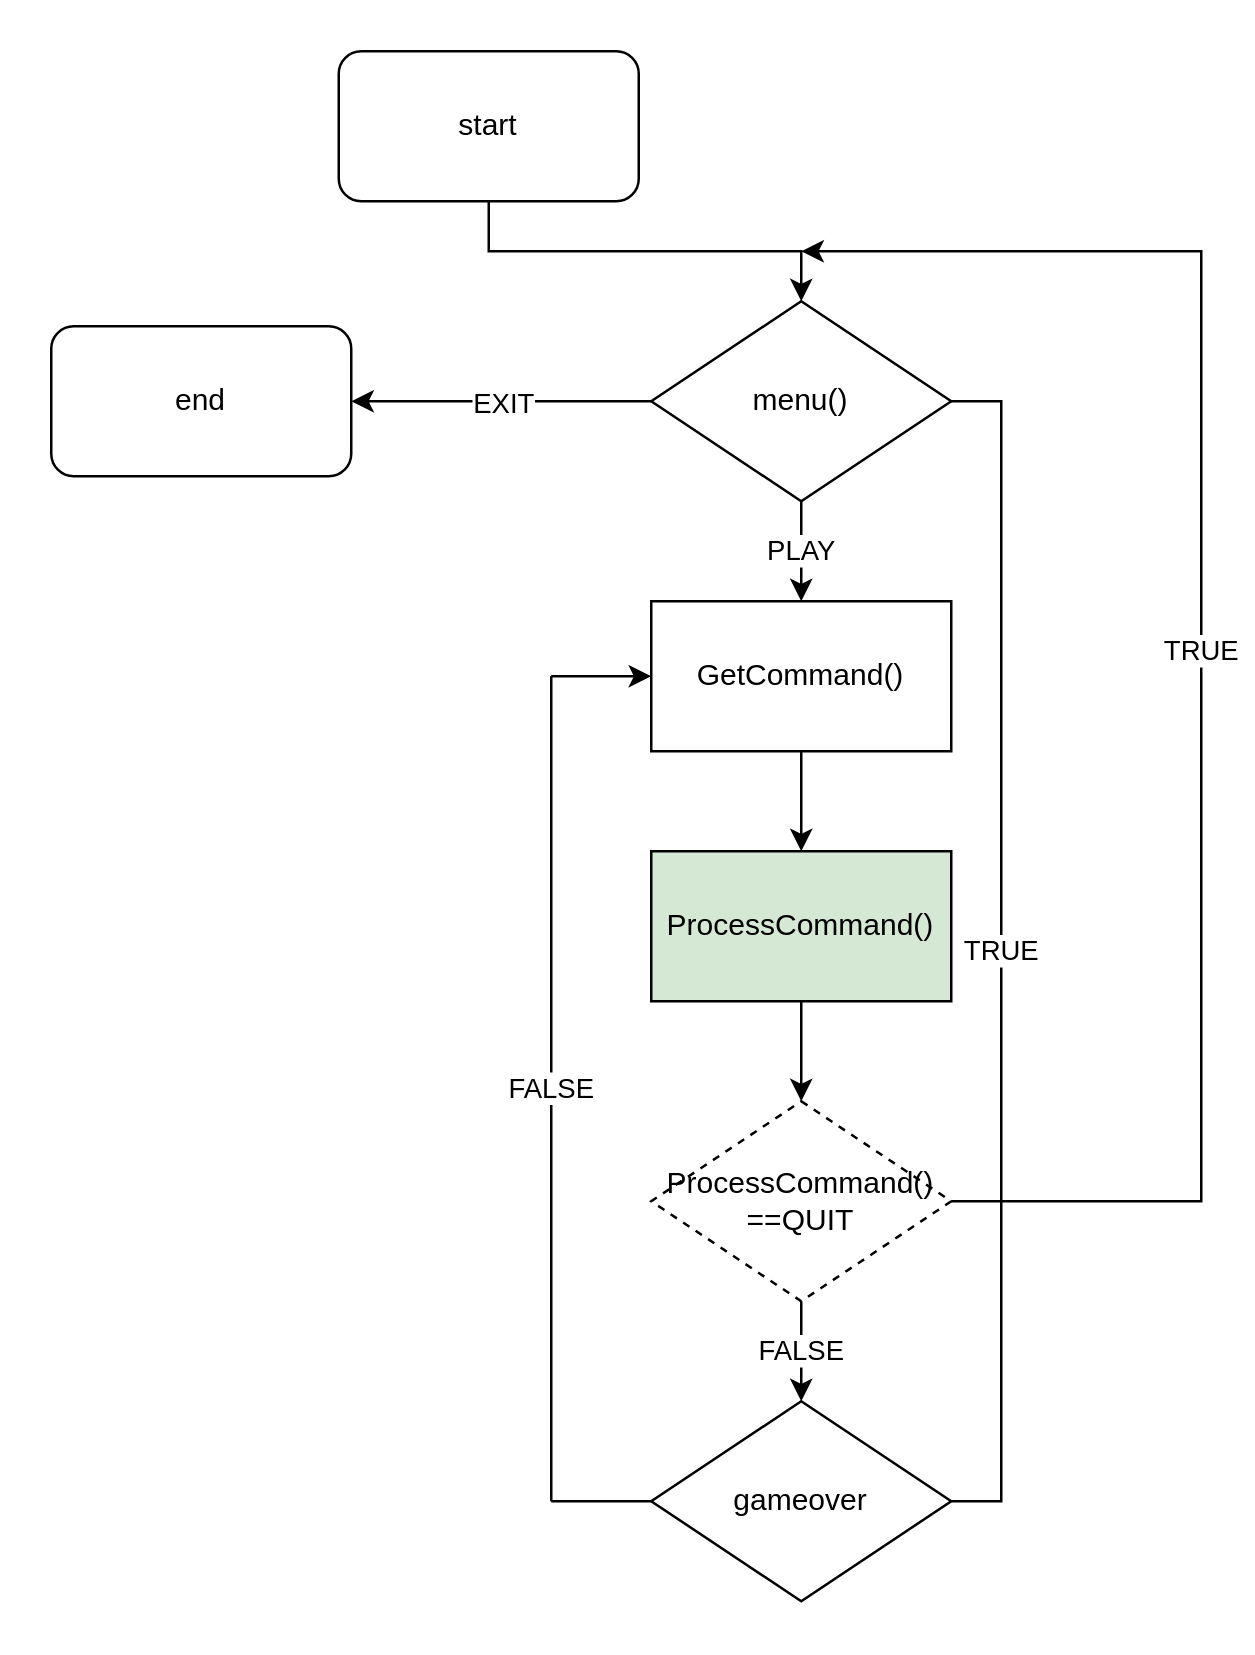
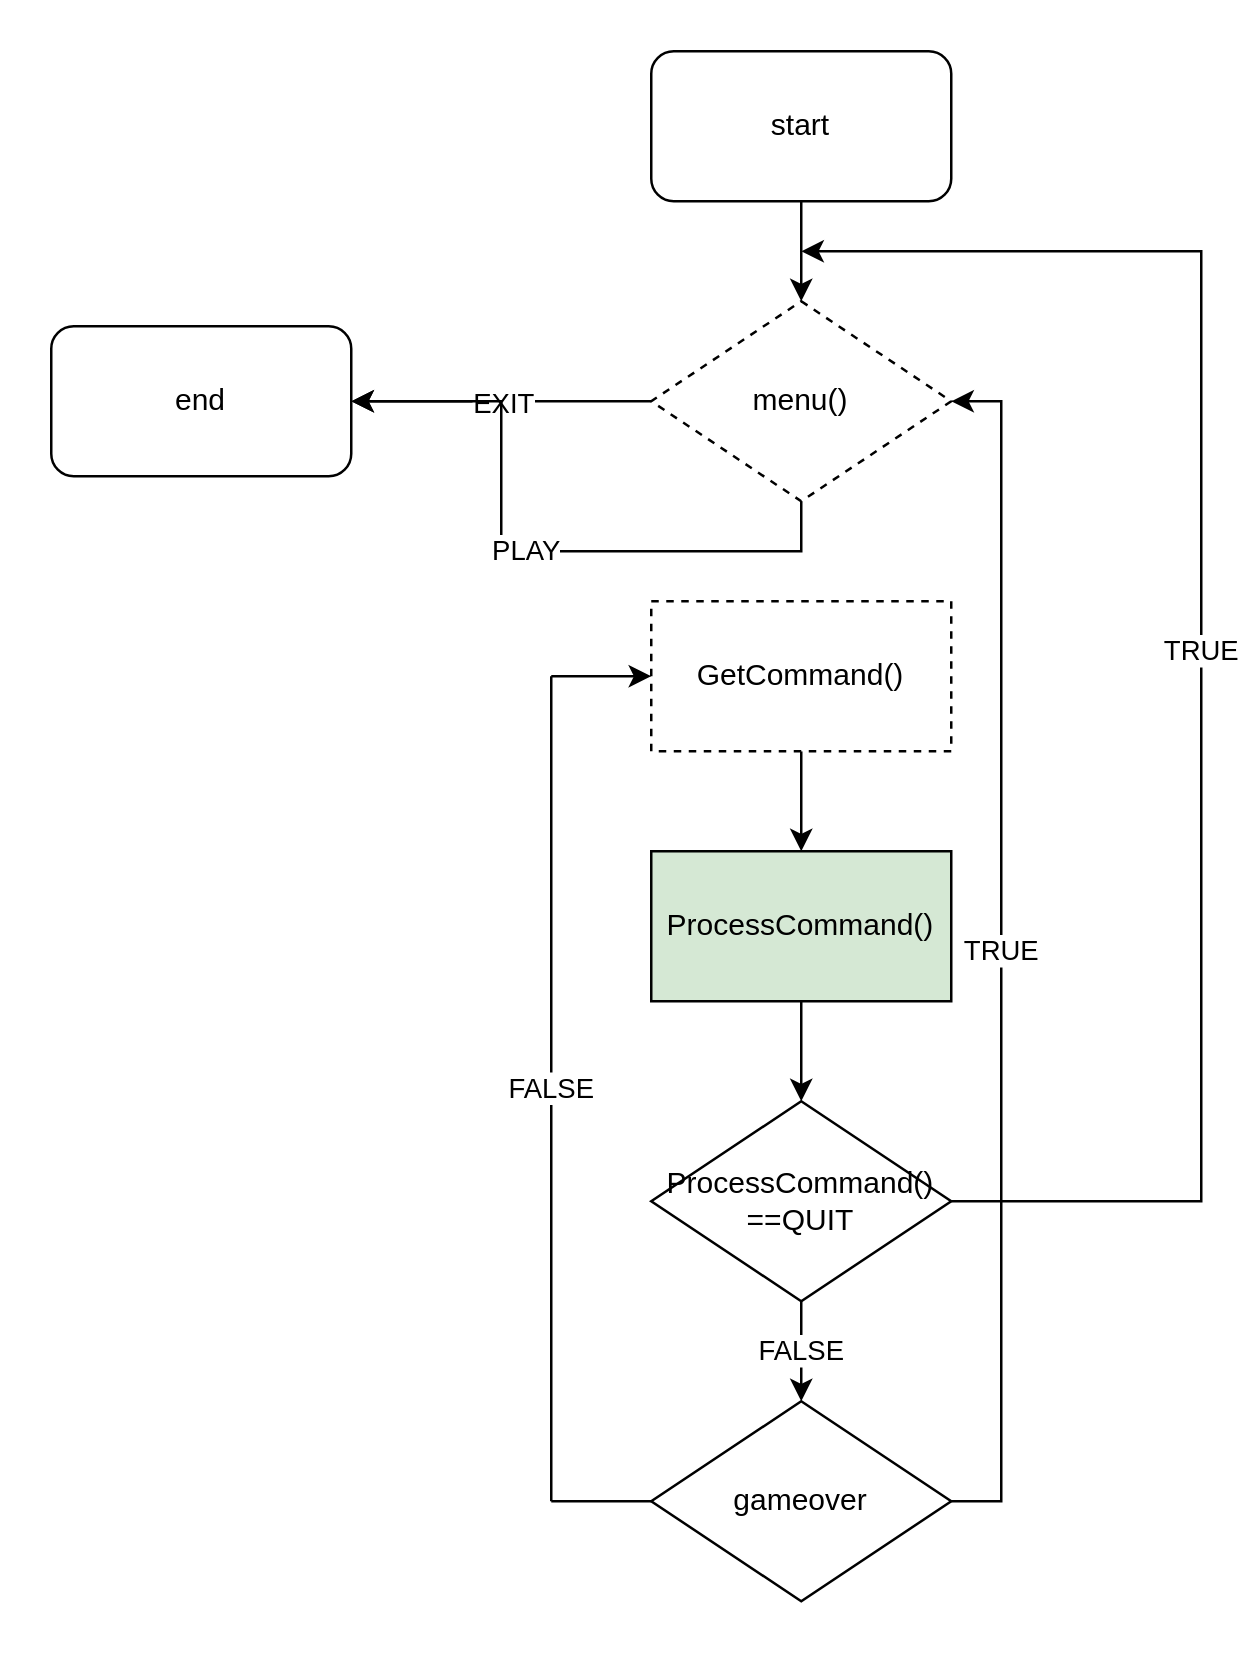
- <mxCell id="4" value="start" style="rounded=1;whiteSpace=wrap;html=1;" vertex="1" parent="1"><mxGeometry x="135" y="20" width="120" height="60" as="geometry" /></mxCell>
+ <mxCell id="4" value="start" style="rounded=1;whiteSpace=wrap;html=1;" vertex="1" parent="1"><mxGeometry x="260" y="20" width="120" height="60" as="geometry" /></mxCell>
- <mxCell id="7" value="menu()" style="rhombus;whiteSpace=wrap;html=1;" vertex="1" parent="1"><mxGeometry x="260" y="120" width="120" height="80" as="geometry" /></mxCell>
+ <mxCell id="7" value="menu()" style="rhombus;whiteSpace=wrap;html=1;dashed=1;" vertex="1" parent="1"><mxGeometry x="260" y="120" width="120" height="80" as="geometry" /></mxCell>
- <mxCell id="16" value="TRUE" style="edgeStyle=orthogonalEdgeStyle;rounded=0;orthogonalLoop=1;jettySize=auto;html=1;exitX=1;exitY=0.5;exitDx=0;exitDy=0;entryX=1;entryY=0.5;entryDx=0;entryDy=0;fontFamily=Helvetica;endArrow=none;" edge="1" parent="1" source="17" target="7"><mxGeometry relative="1" as="geometry" /></mxCell>
+ <mxCell id="16" value="TRUE" style="edgeStyle=orthogonalEdgeStyle;rounded=0;orthogonalLoop=1;jettySize=auto;html=1;exitX=1;exitY=0.5;exitDx=0;exitDy=0;entryX=1;entryY=0.5;entryDx=0;entryDy=0;fontFamily=Helvetica;" edge="1" parent="1" source="17" target="7"><mxGeometry relative="1" as="geometry" /></mxCell>
- <mxCell id="6" value="PLAY" style="edgeStyle=orthogonalEdgeStyle;rounded=0;orthogonalLoop=1;jettySize=auto;html=1;exitX=0.5;exitY=1;exitDx=0;exitDy=0;entryX=0.5;entryY=0;entryDx=0;entryDy=0;" edge="1" parent="1" source="7" target="12"><mxGeometry relative="1" as="geometry" /></mxCell>
+ <mxCell id="6" value="PLAY" style="edgeStyle=orthogonalEdgeStyle;rounded=0;orthogonalLoop=1;jettySize=auto;html=1;exitX=0.5;exitY=1;exitDx=0;exitDy=0;" edge="1" parent="1" source="7" target="2"><mxGeometry relative="1" as="geometry" /></mxCell>
- <mxCell id="12" value="GetCommand()" style="rounded=0;whiteSpace=wrap;html=1;" vertex="1" parent="1"><mxGeometry x="260" y="240" width="120" height="60" as="geometry" /></mxCell>
+ <mxCell id="12" value="GetCommand()" style="rounded=0;whiteSpace=wrap;html=1;dashed=1;" vertex="1" parent="1"><mxGeometry x="260" y="240" width="120" height="60" as="geometry" /></mxCell>
- <mxCell id="10" value="&lt;span&gt;ProcessCommand()&lt;br&gt;==QUIT&lt;br&gt;&lt;/span&gt;" style="rhombus;whiteSpace=wrap;html=1;dashed=1;" vertex="1" parent="1"><mxGeometry x="260" y="440" width="120" height="80" as="geometry" /></mxCell>
+ <mxCell id="10" value="&lt;span&gt;ProcessCommand()&lt;br&gt;==QUIT&lt;br&gt;&lt;/span&gt;" style="rhombus;whiteSpace=wrap;html=1;" vertex="1" parent="1"><mxGeometry x="260" y="440" width="120" height="80" as="geometry" /></mxCell>
